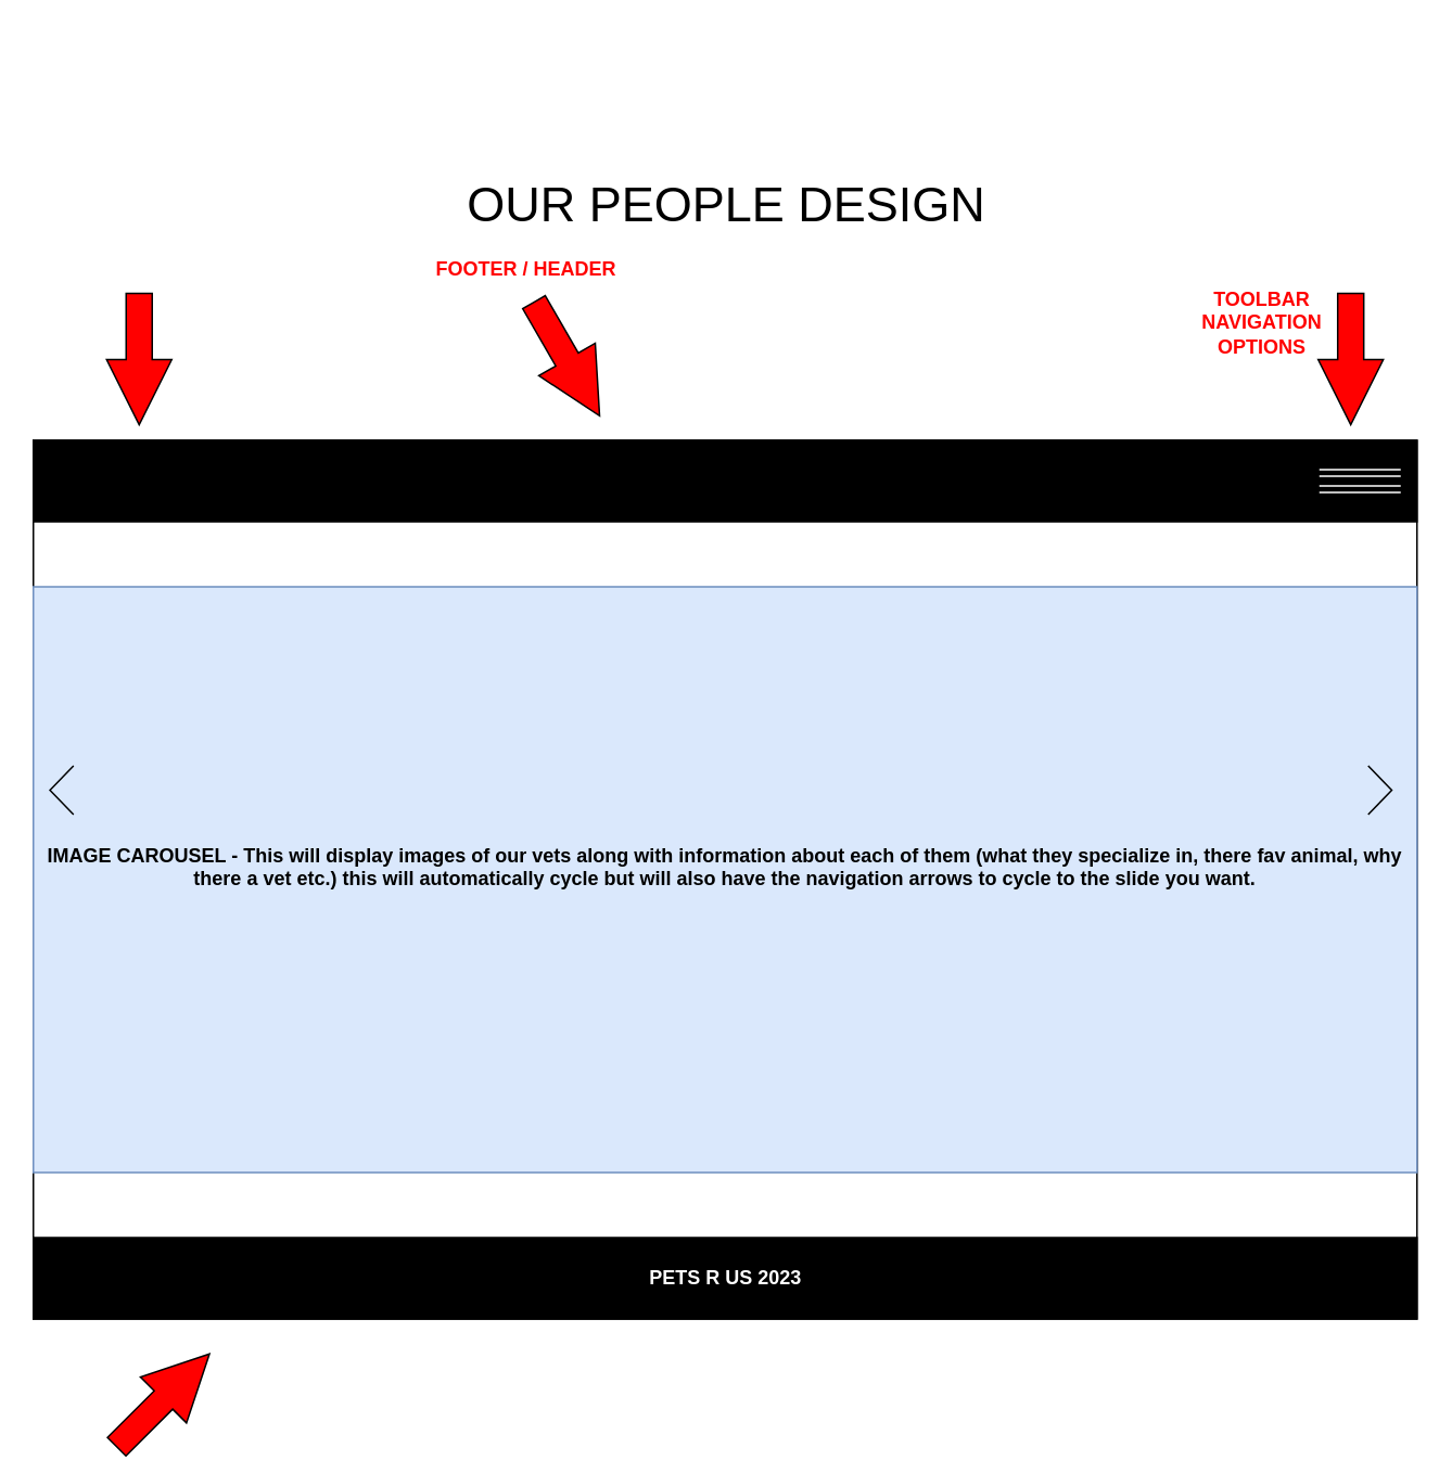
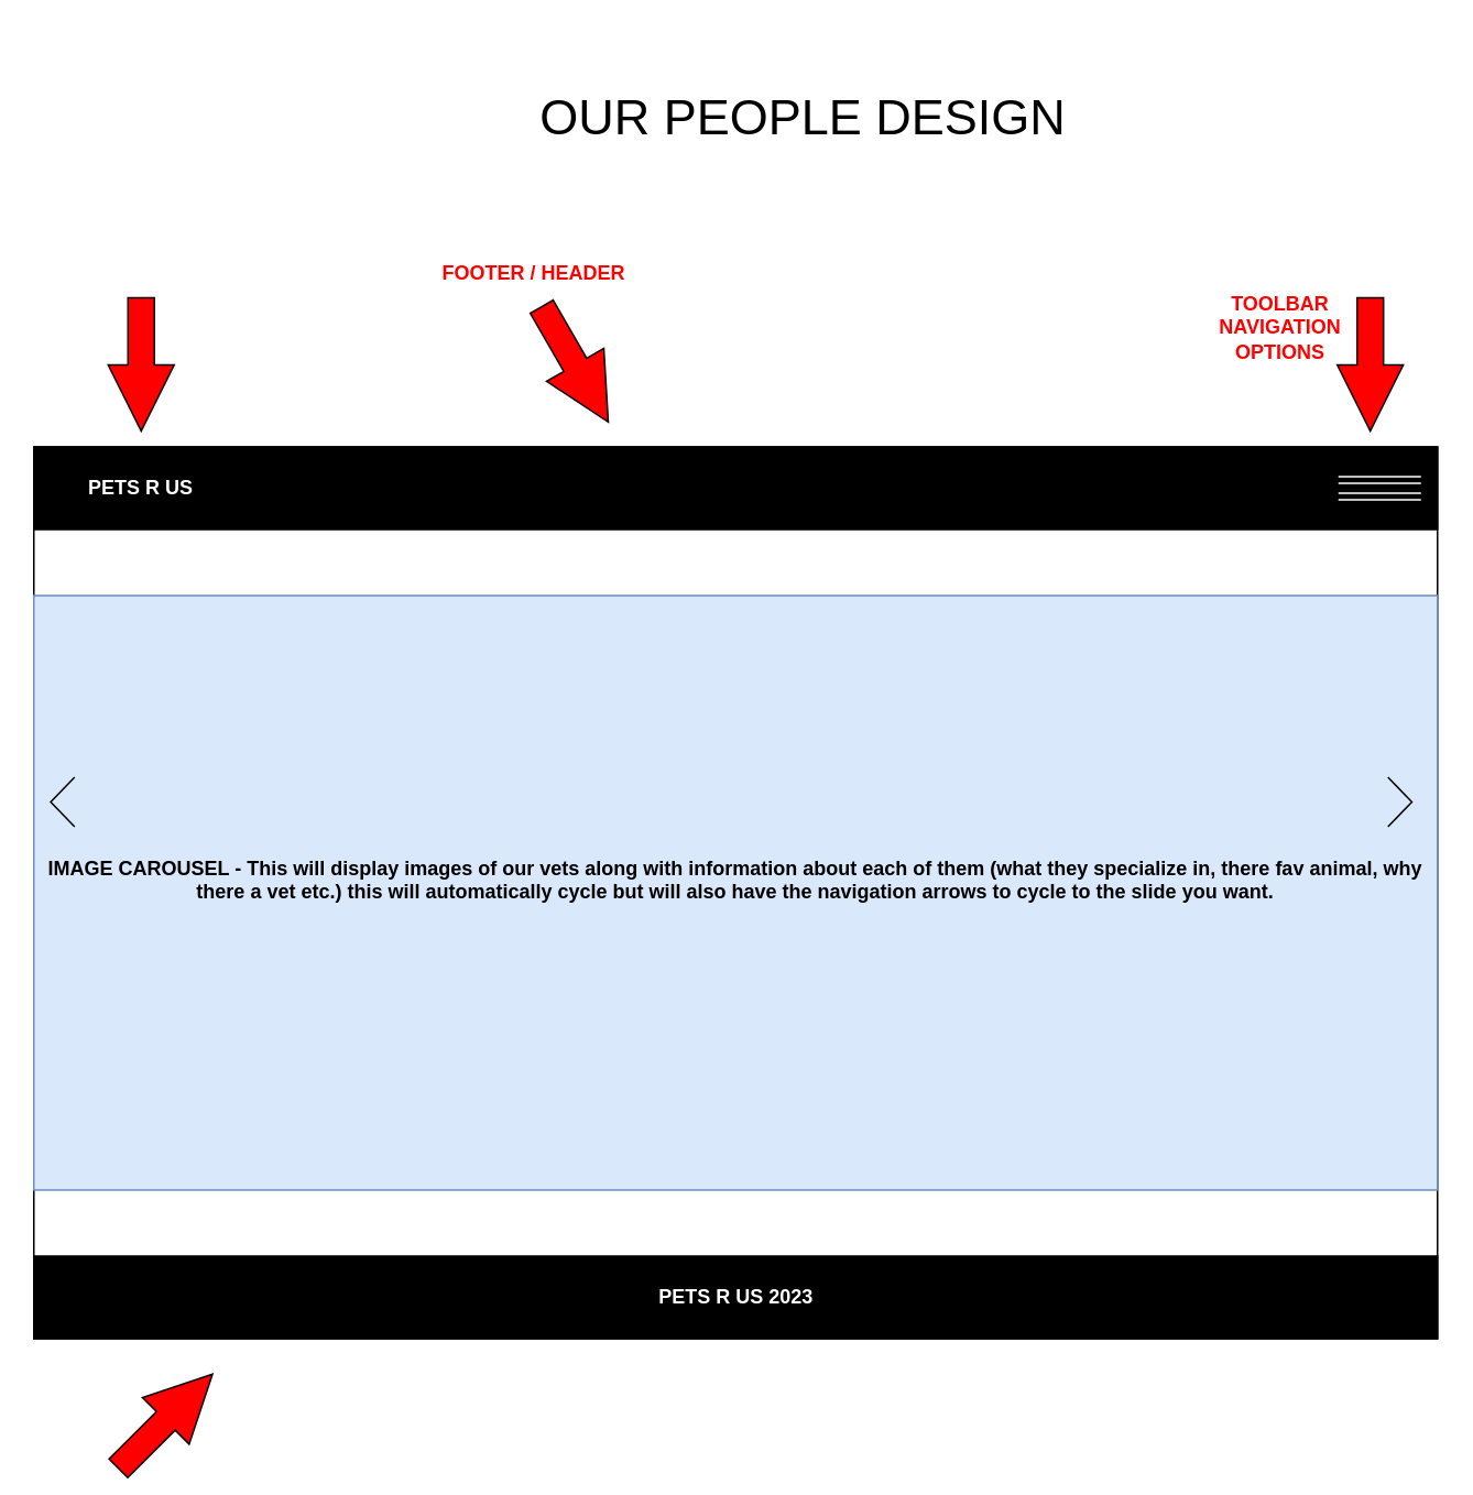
- <mxCell id="19" value="&lt;font color=&quot;#000000&quot;&gt;&lt;span style=&quot;font-size: 30px;&quot;&gt;OUR PEOPLE DESIGN&lt;/span&gt;&lt;/font&gt;" style="text;html=1;strokeColor=none;fillColor=none;align=center;verticalAlign=middle;whiteSpace=wrap;rounded=0;fontColor=#FF0000;" parent="1" vertex="1"><mxGeometry x="269.5" y="110" width="352" height="30" as="geometry" /></mxCell>
+ <mxCell id="19" value="&lt;font color=&quot;#000000&quot;&gt;&lt;span style=&quot;font-size: 30px;&quot;&gt;OUR PEOPLE DESIGN&lt;/span&gt;&lt;/font&gt;" style="text;html=1;strokeColor=none;fillColor=none;align=center;verticalAlign=middle;whiteSpace=wrap;rounded=0;fontColor=#FF0000;" parent="1" vertex="1"><mxGeometry x="309.5" y="55" width="352" height="30" as="geometry" /></mxCell>
+ <mxCell id="4" value="&lt;font color=&quot;#ffffff&quot;&gt;&lt;b&gt;PETS R US&lt;/b&gt;&lt;/font&gt;" style="text;html=1;strokeColor=none;fillColor=none;align=center;verticalAlign=middle;whiteSpace=wrap;rounded=0;" parent="1" vertex="1"><mxGeometry x="30" y="280" width="110" height="30" as="geometry" /></mxCell>
